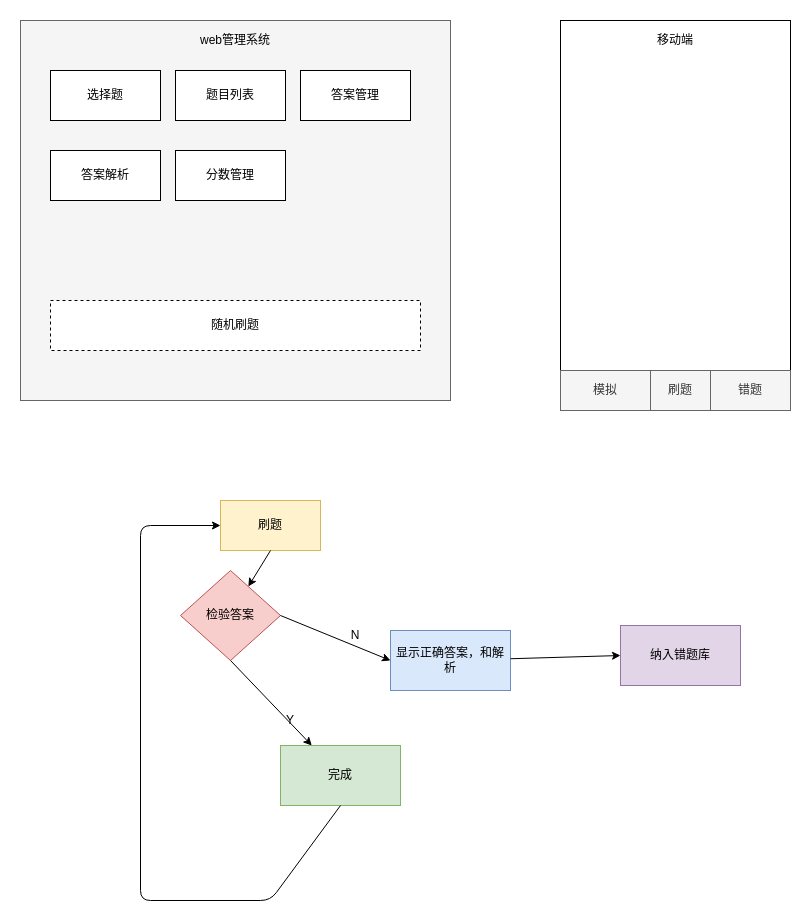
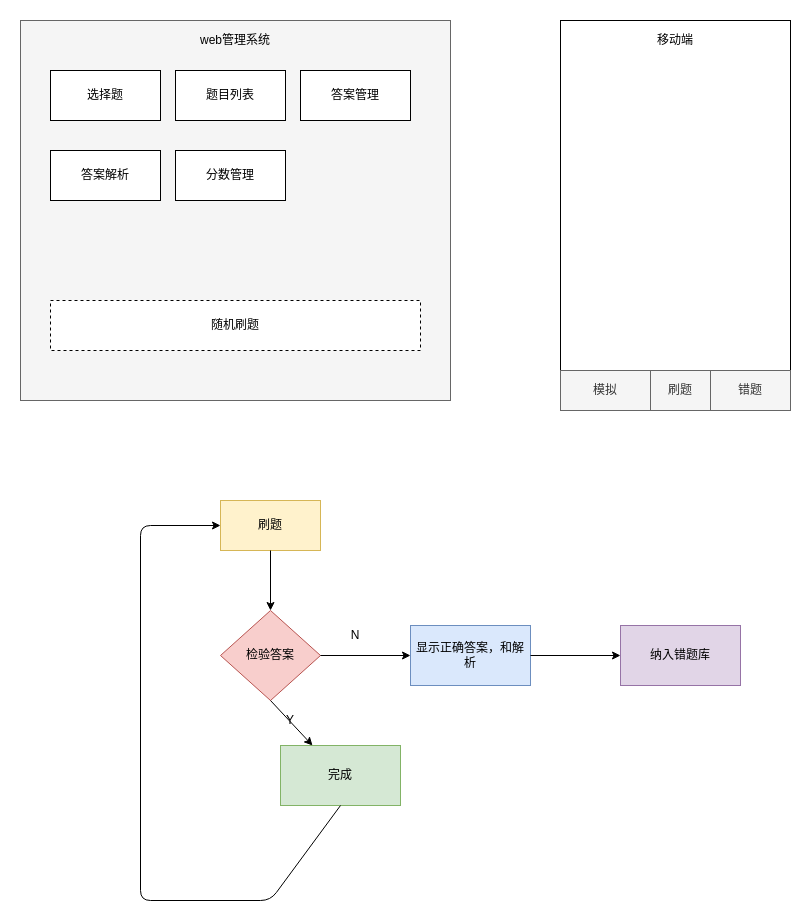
- <mxCell id="16" value="&lt;span&gt;检验答案&lt;/span&gt;" style="rhombus;whiteSpace=wrap;html=1;fillColor=#f8cecc;strokeColor=#b85450;" vertex="1" parent="1"><mxGeometry x="180" y="570" width="100" height="90" as="geometry" /></mxCell>
+ <mxCell id="16" value="&lt;span&gt;检验答案&lt;/span&gt;" style="rhombus;whiteSpace=wrap;html=1;fillColor=#f8cecc;strokeColor=#b85450;" vertex="1" parent="1"><mxGeometry x="220" y="610" width="100" height="90" as="geometry" /></mxCell>
- <mxCell id="18" value="显示正确答案，和解析" style="rounded=0;whiteSpace=wrap;html=1;fillColor=#dae8fc;strokeColor=#6c8ebf;" vertex="1" parent="1"><mxGeometry x="390" y="630" width="120" height="60" as="geometry" /></mxCell>
+ <mxCell id="18" value="显示正确答案，和解析" style="rounded=0;whiteSpace=wrap;html=1;fillColor=#dae8fc;strokeColor=#6c8ebf;" vertex="1" parent="1"><mxGeometry x="410" y="625" width="120" height="60" as="geometry" /></mxCell>
